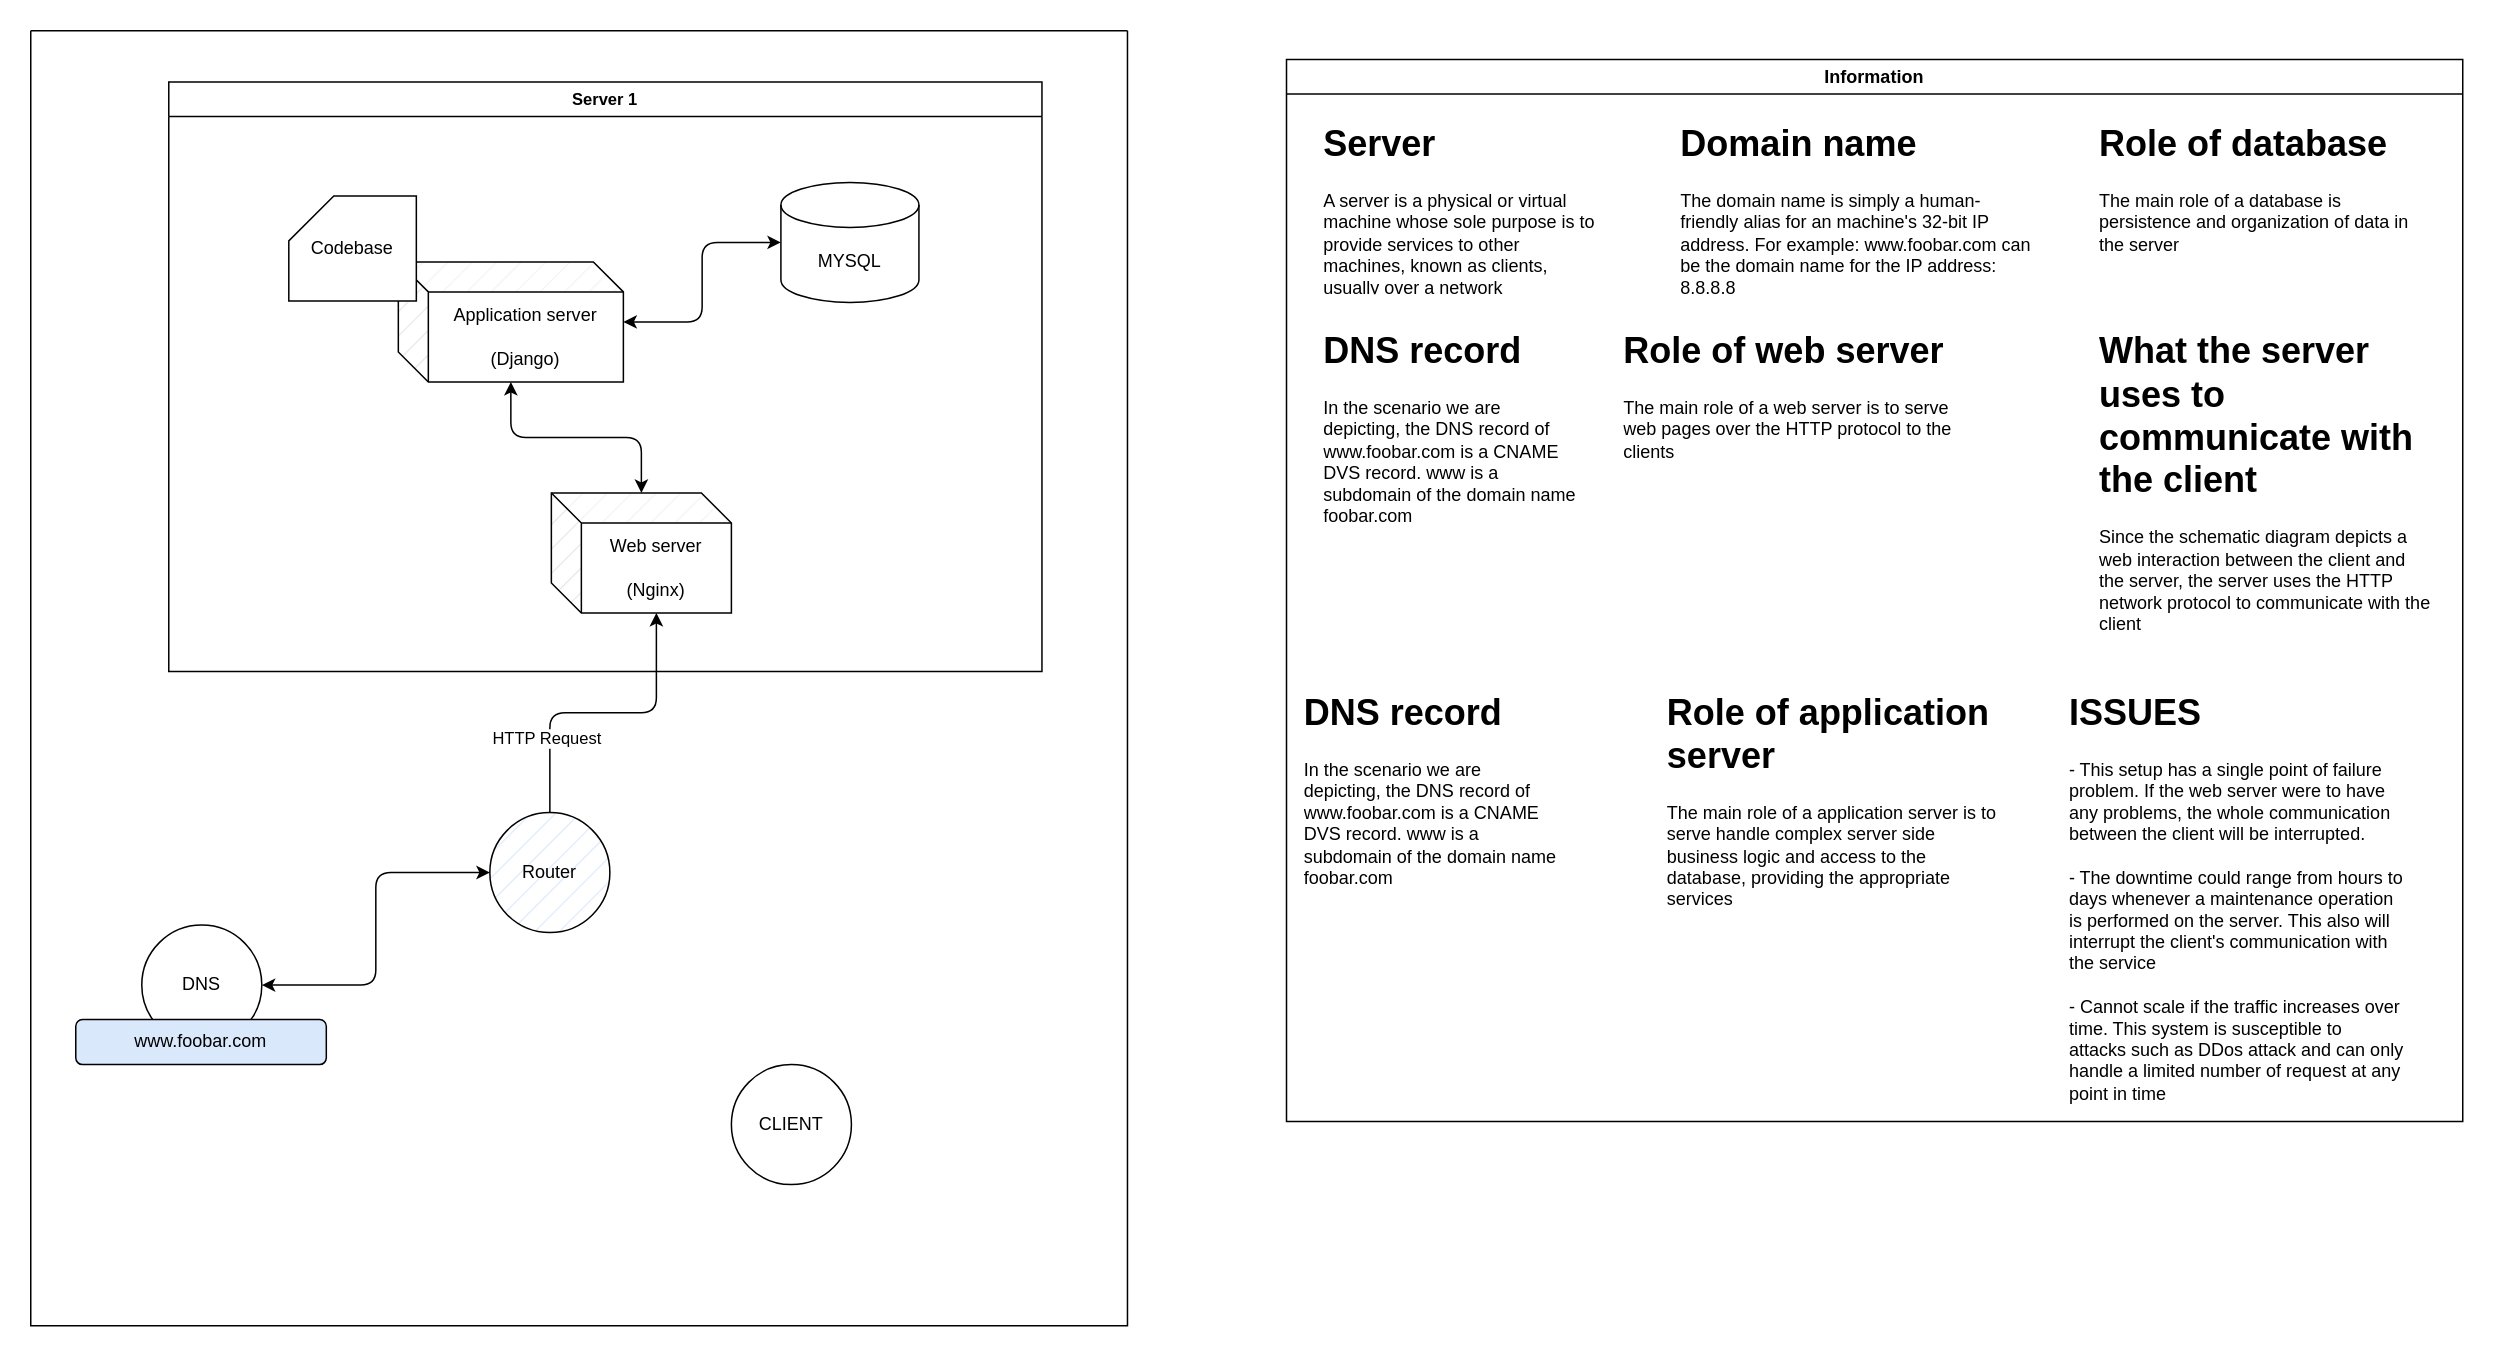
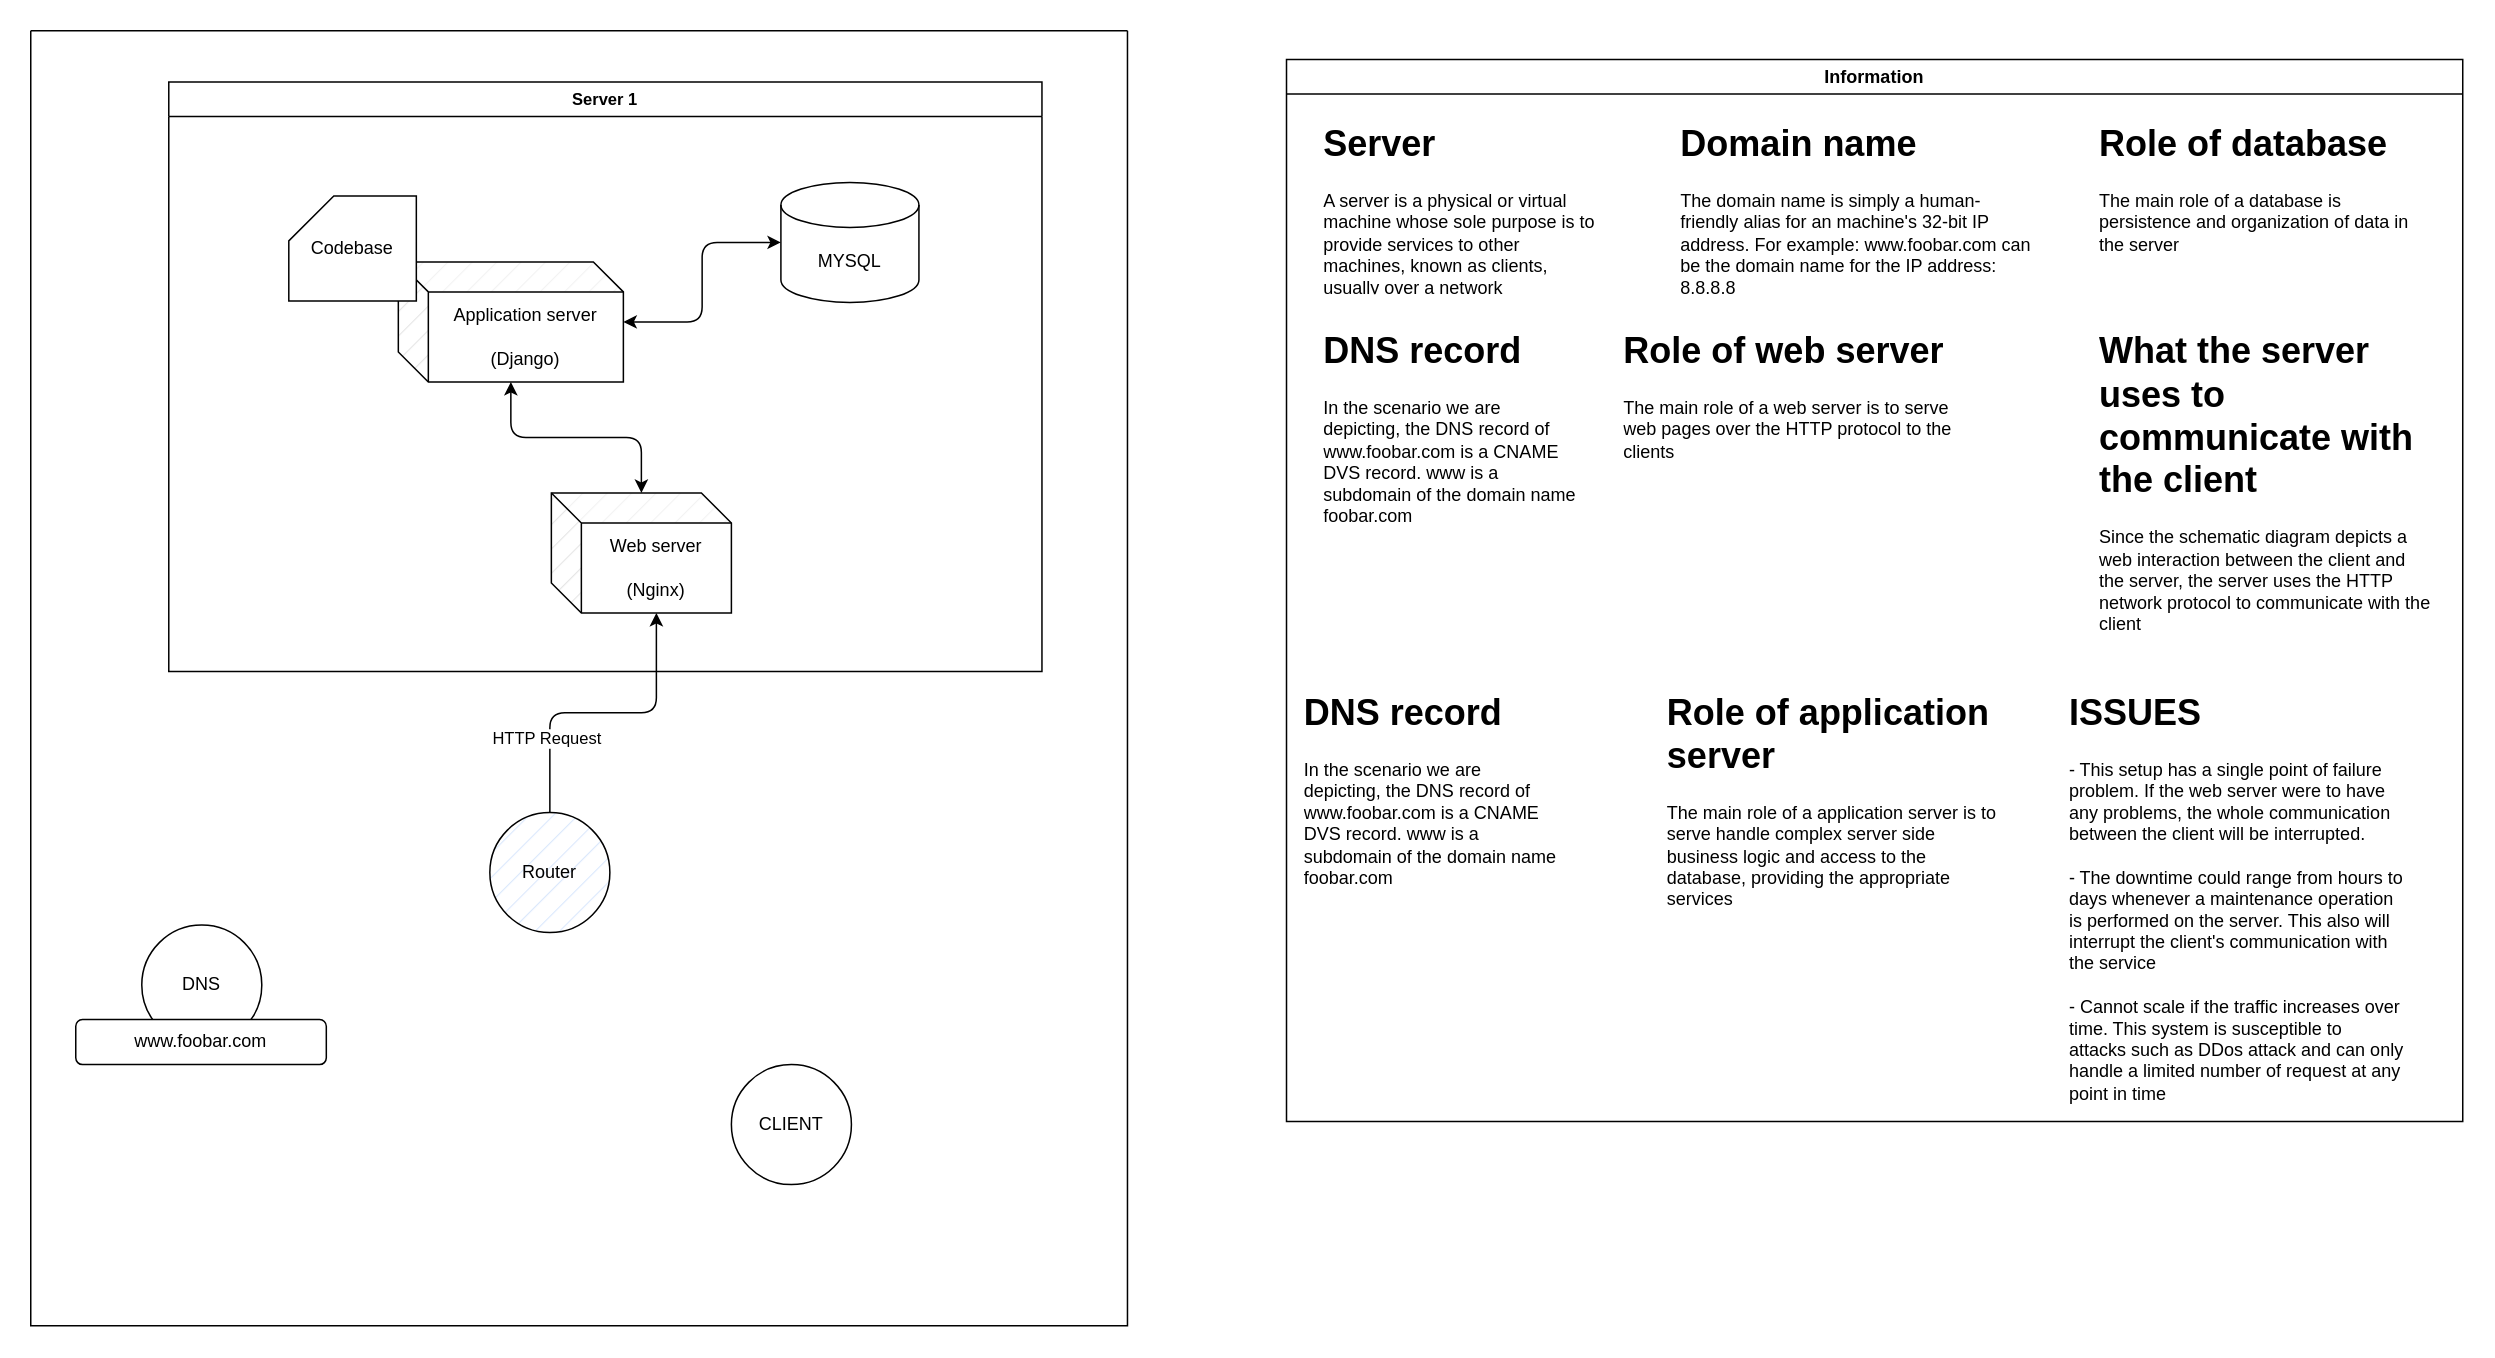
- <mxCell id="17" style="edgeStyle=orthogonalEdgeStyle;rounded=1;orthogonalLoop=1;jettySize=auto;html=1;exitX=1;exitY=0.5;exitDx=0;exitDy=0;entryX=0;entryY=0.5;entryDx=0;entryDy=0;startArrow=classic;startFill=1;" parent="13" source="18" target="16" edge="1"><mxGeometry relative="1" as="geometry" /></mxCell>
- <mxCell id="20" value="www.foobar.com" style="rounded=1;whiteSpace=wrap;html=1;fillColor=#dae8fc;" parent="13" vertex="1"><mxGeometry x="-36" y="593" width="167" height="30" as="geometry" /></mxCell>
+ <mxCell id="20" value="www.foobar.com" style="rounded=1;whiteSpace=wrap;html=1;" parent="13" vertex="1"><mxGeometry x="-36" y="593" width="167" height="30" as="geometry" /></mxCell>
